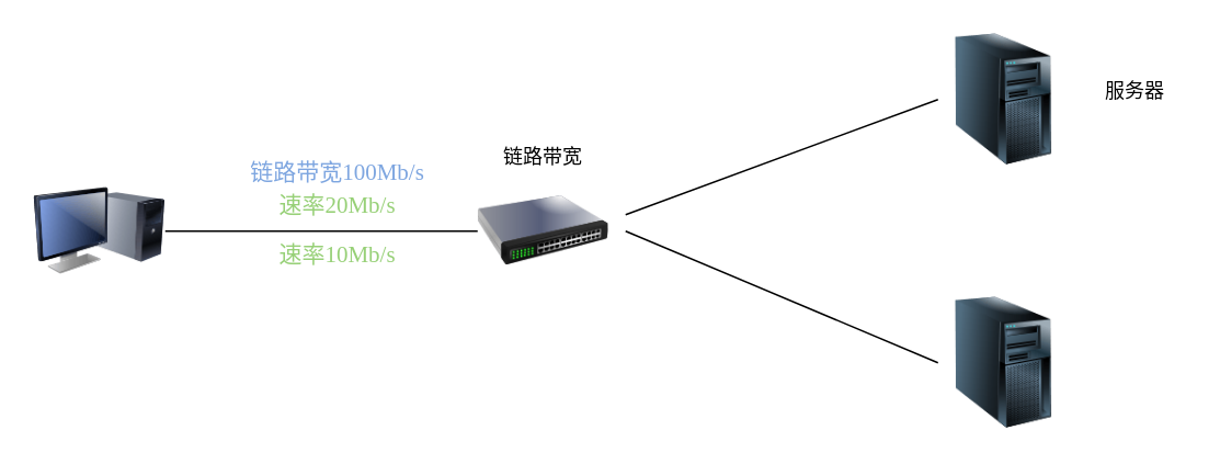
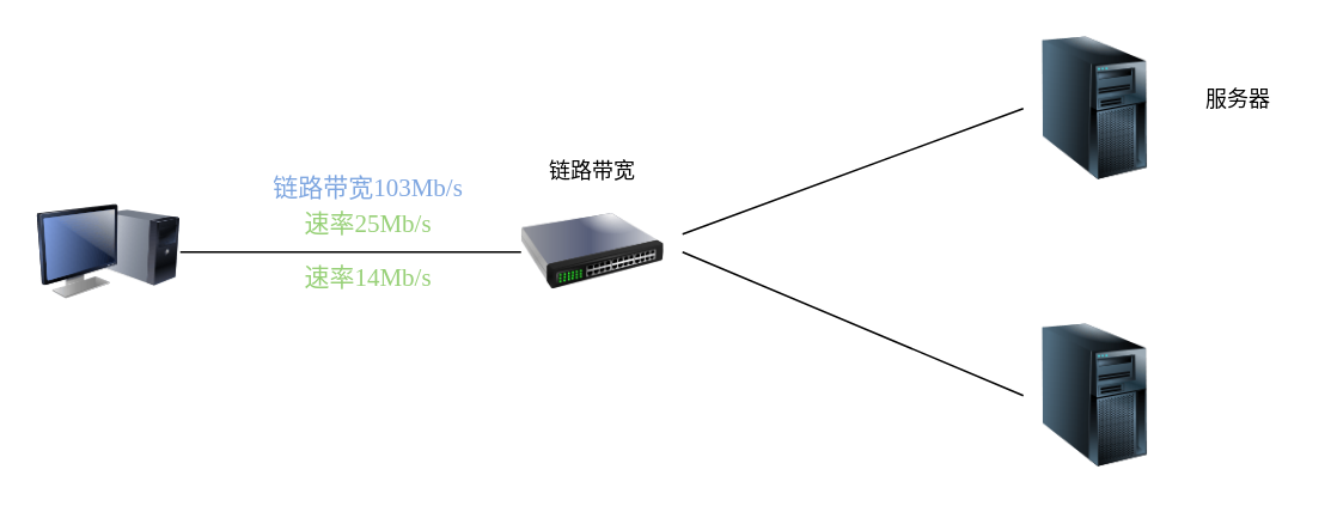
- <mxCell id="11" value="链路带宽100Mb/s" style="text;strokeColor=none;align=center;fillColor=none;html=1;verticalAlign=middle;whiteSpace=wrap;rounded=0;fontFamily=Tahoma;fontSize=14;fontColor=#7EA6E0;" vertex="1" parent="1"><mxGeometry x="140" y="100" width="130" height="10" as="geometry" /></mxCell>
+ <mxCell id="11" value="链路带宽103Mb/s" style="text;strokeColor=none;align=center;fillColor=none;html=1;verticalAlign=middle;whiteSpace=wrap;rounded=0;fontFamily=Tahoma;fontSize=14;fontColor=#7EA6E0;" vertex="1" parent="1"><mxGeometry x="140" y="100" width="130" height="10" as="geometry" /></mxCell>
- <mxCell id="12" value="速率20Mb/s" style="text;strokeColor=none;align=center;fillColor=none;html=1;verticalAlign=middle;whiteSpace=wrap;rounded=0;fontFamily=Tahoma;fontSize=14;fontColor=#97D077;" vertex="1" parent="1"><mxGeometry x="140" y="120" width="130" height="10" as="geometry" /></mxCell>
+ <mxCell id="12" value="速率25Mb/s" style="text;strokeColor=none;align=center;fillColor=none;html=1;verticalAlign=middle;whiteSpace=wrap;rounded=0;fontFamily=Tahoma;fontSize=14;fontColor=#97D077;" vertex="1" parent="1"><mxGeometry x="140" y="120" width="130" height="10" as="geometry" /></mxCell>
- <mxCell id="13" value="速率10Mb/s" style="text;strokeColor=none;align=center;fillColor=none;html=1;verticalAlign=middle;whiteSpace=wrap;rounded=0;fontFamily=Tahoma;fontSize=14;fontColor=#97D077;" vertex="1" parent="1"><mxGeometry x="140" y="150" width="130" height="10" as="geometry" /></mxCell>
+ <mxCell id="13" value="速率14Mb/s" style="text;strokeColor=none;align=center;fillColor=none;html=1;verticalAlign=middle;whiteSpace=wrap;rounded=0;fontFamily=Tahoma;fontSize=14;fontColor=#97D077;" vertex="1" parent="1"><mxGeometry x="140" y="150" width="130" height="10" as="geometry" /></mxCell>
